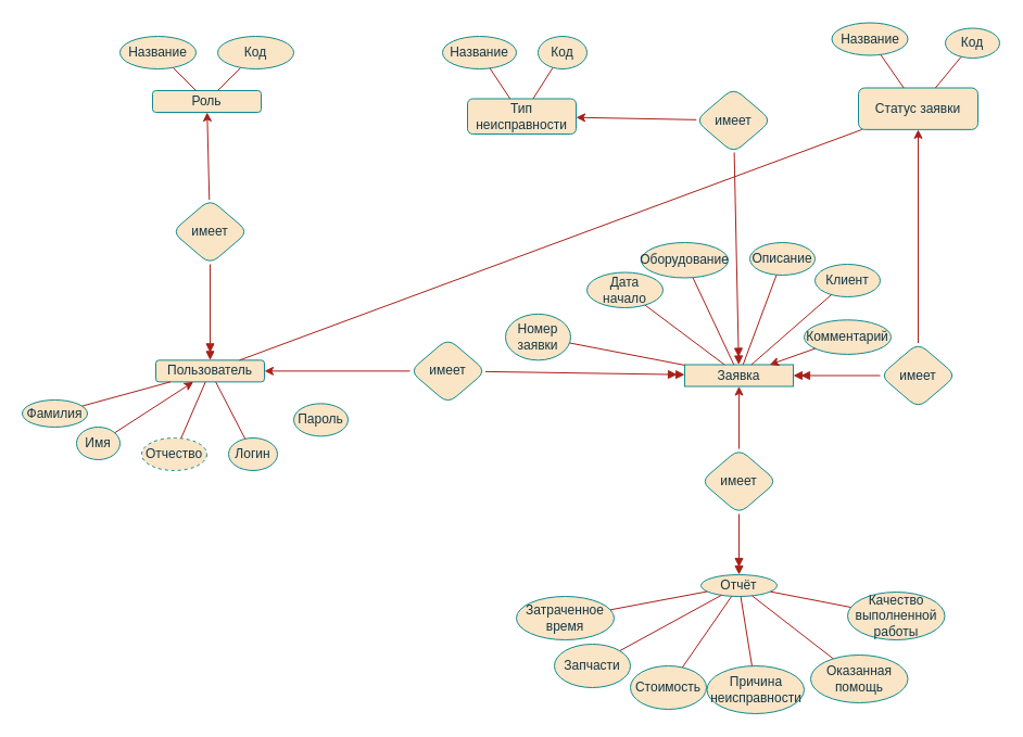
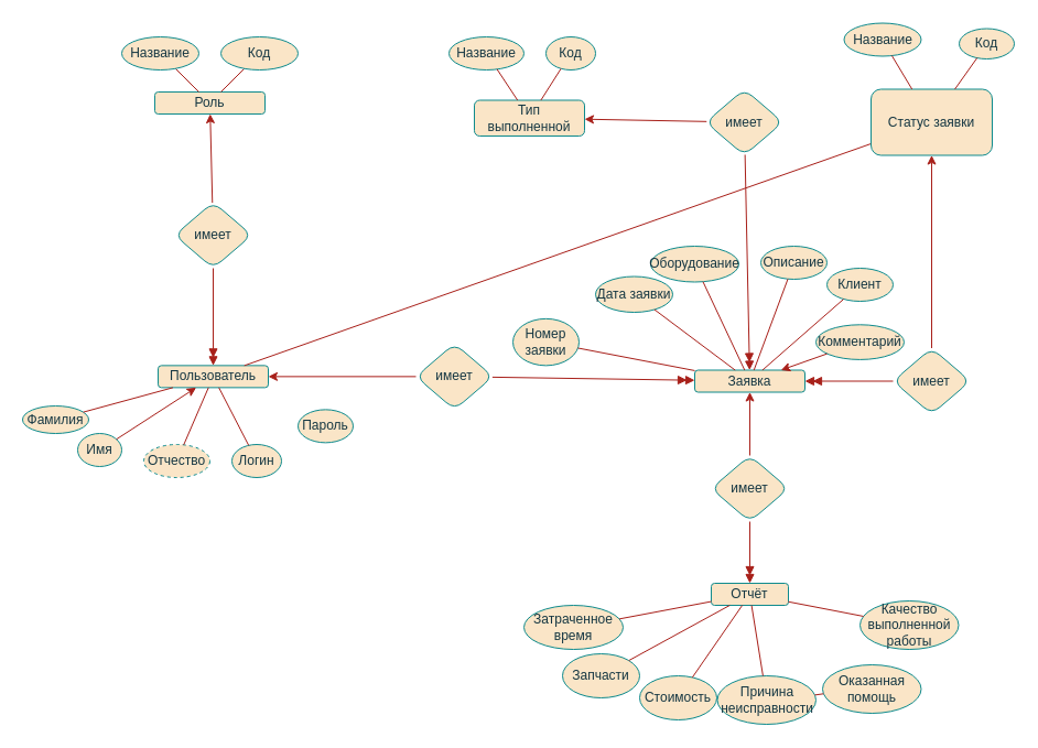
- <mxCell id="38" value="Статус заявки" style="rounded=1;whiteSpace=wrap;html=1;labelBackgroundColor=none;fillColor=#FAE5C7;strokeColor=#0F8B8D;fontColor=#143642;" parent="1" vertex="1"><mxGeometry x="790" y="80.5" width="110" height="38.36" as="geometry" /></mxCell>
+ <mxCell id="38" value="Статус заявки" style="rounded=1;whiteSpace=wrap;html=1;labelBackgroundColor=none;fillColor=#FAE5C7;strokeColor=#0F8B8D;fontColor=#143642;" parent="1" vertex="1"><mxGeometry x="790" y="80.5" width="110" height="60" as="geometry" /></mxCell>
- <mxCell id="9" value="Тип неисправности" style="rounded=1;whiteSpace=wrap;html=1;labelBackgroundColor=none;fillColor=#FAE5C7;strokeColor=#0F8B8D;fontColor=#143642;" parent="1" vertex="1"><mxGeometry x="430" y="90.5" width="100" height="32.5" as="geometry" /></mxCell>
+ <mxCell id="9" value="Тип выполненной" style="rounded=1;whiteSpace=wrap;html=1;labelBackgroundColor=none;fillColor=#FAE5C7;strokeColor=#0F8B8D;fontColor=#143642;" parent="1" vertex="1"><mxGeometry x="430" y="90.5" width="100" height="32.5" as="geometry" /></mxCell>
- <mxCell id="4" value="Дата начало" style="ellipse;whiteSpace=wrap;html=1;labelBackgroundColor=none;rounded=1;fillColor=#FAE5C7;strokeColor=#0F8B8D;fontColor=#143642;" parent="1" vertex="1"><mxGeometry x="540" y="250.5" width="70" height="32.5" as="geometry" /></mxCell>
+ <mxCell id="4" value="Дата заявки" style="ellipse;whiteSpace=wrap;html=1;labelBackgroundColor=none;rounded=1;fillColor=#FAE5C7;strokeColor=#0F8B8D;fontColor=#143642;" parent="1" vertex="1"><mxGeometry x="540" y="250.5" width="70" height="32.5" as="geometry" /></mxCell>
- <mxCell id="2" value="Заявка" style="whiteSpace=wrap;html=1;labelBackgroundColor=none;fillColor=#FAE5C7;strokeColor=#0F8B8D;fontColor=#143642;rounded=0;" parent="1" vertex="1"><mxGeometry x="630" y="335.5" width="100" height="20" as="geometry" /></mxCell>
+ <mxCell id="2" value="Заявка" style="rounded=1;whiteSpace=wrap;html=1;labelBackgroundColor=none;fillColor=#FAE5C7;strokeColor=#0F8B8D;fontColor=#143642;" parent="1" vertex="1"><mxGeometry x="630" y="335.5" width="100" height="20" as="geometry" /></mxCell>
- <mxCell id="50" value="Отчёт" style="ellipse;whiteSpace=wrap;html=1;labelBackgroundColor=none;fillColor=#FAE5C7;strokeColor=#0F8B8D;fontColor=#143642;" parent="1" vertex="1"><mxGeometry x="645" y="529" width="70" height="20" as="geometry" /></mxCell>
+ <mxCell id="50" value="Отчёт" style="rounded=1;whiteSpace=wrap;html=1;labelBackgroundColor=none;fillColor=#FAE5C7;strokeColor=#0F8B8D;fontColor=#143642;" parent="1" vertex="1"><mxGeometry x="645" y="529" width="70" height="20" as="geometry" /></mxCell>
- <mxCell id="68" value="" style="endArrow=none;html=1;fontColor=default;labelBackgroundColor=none;strokeColor=#A8201A;" parent="1" source="66" target="50" edge="1"><mxGeometry width="50" height="50" relative="1" as="geometry"><mxPoint x="702" y="623" as="sourcePoint" /><mxPoint x="692" y="559" as="targetPoint" /></mxGeometry></mxCell>
+ <mxCell id="68" value="" style="endArrow=none;html=1;fontColor=default;labelBackgroundColor=none;strokeColor=#A8201A;" parent="1" source="66" target="64" edge="1"><mxGeometry width="50" height="50" relative="1" as="geometry"><mxPoint x="702" y="623" as="sourcePoint" /><mxPoint x="692" y="559" as="targetPoint" /></mxGeometry></mxCell>
